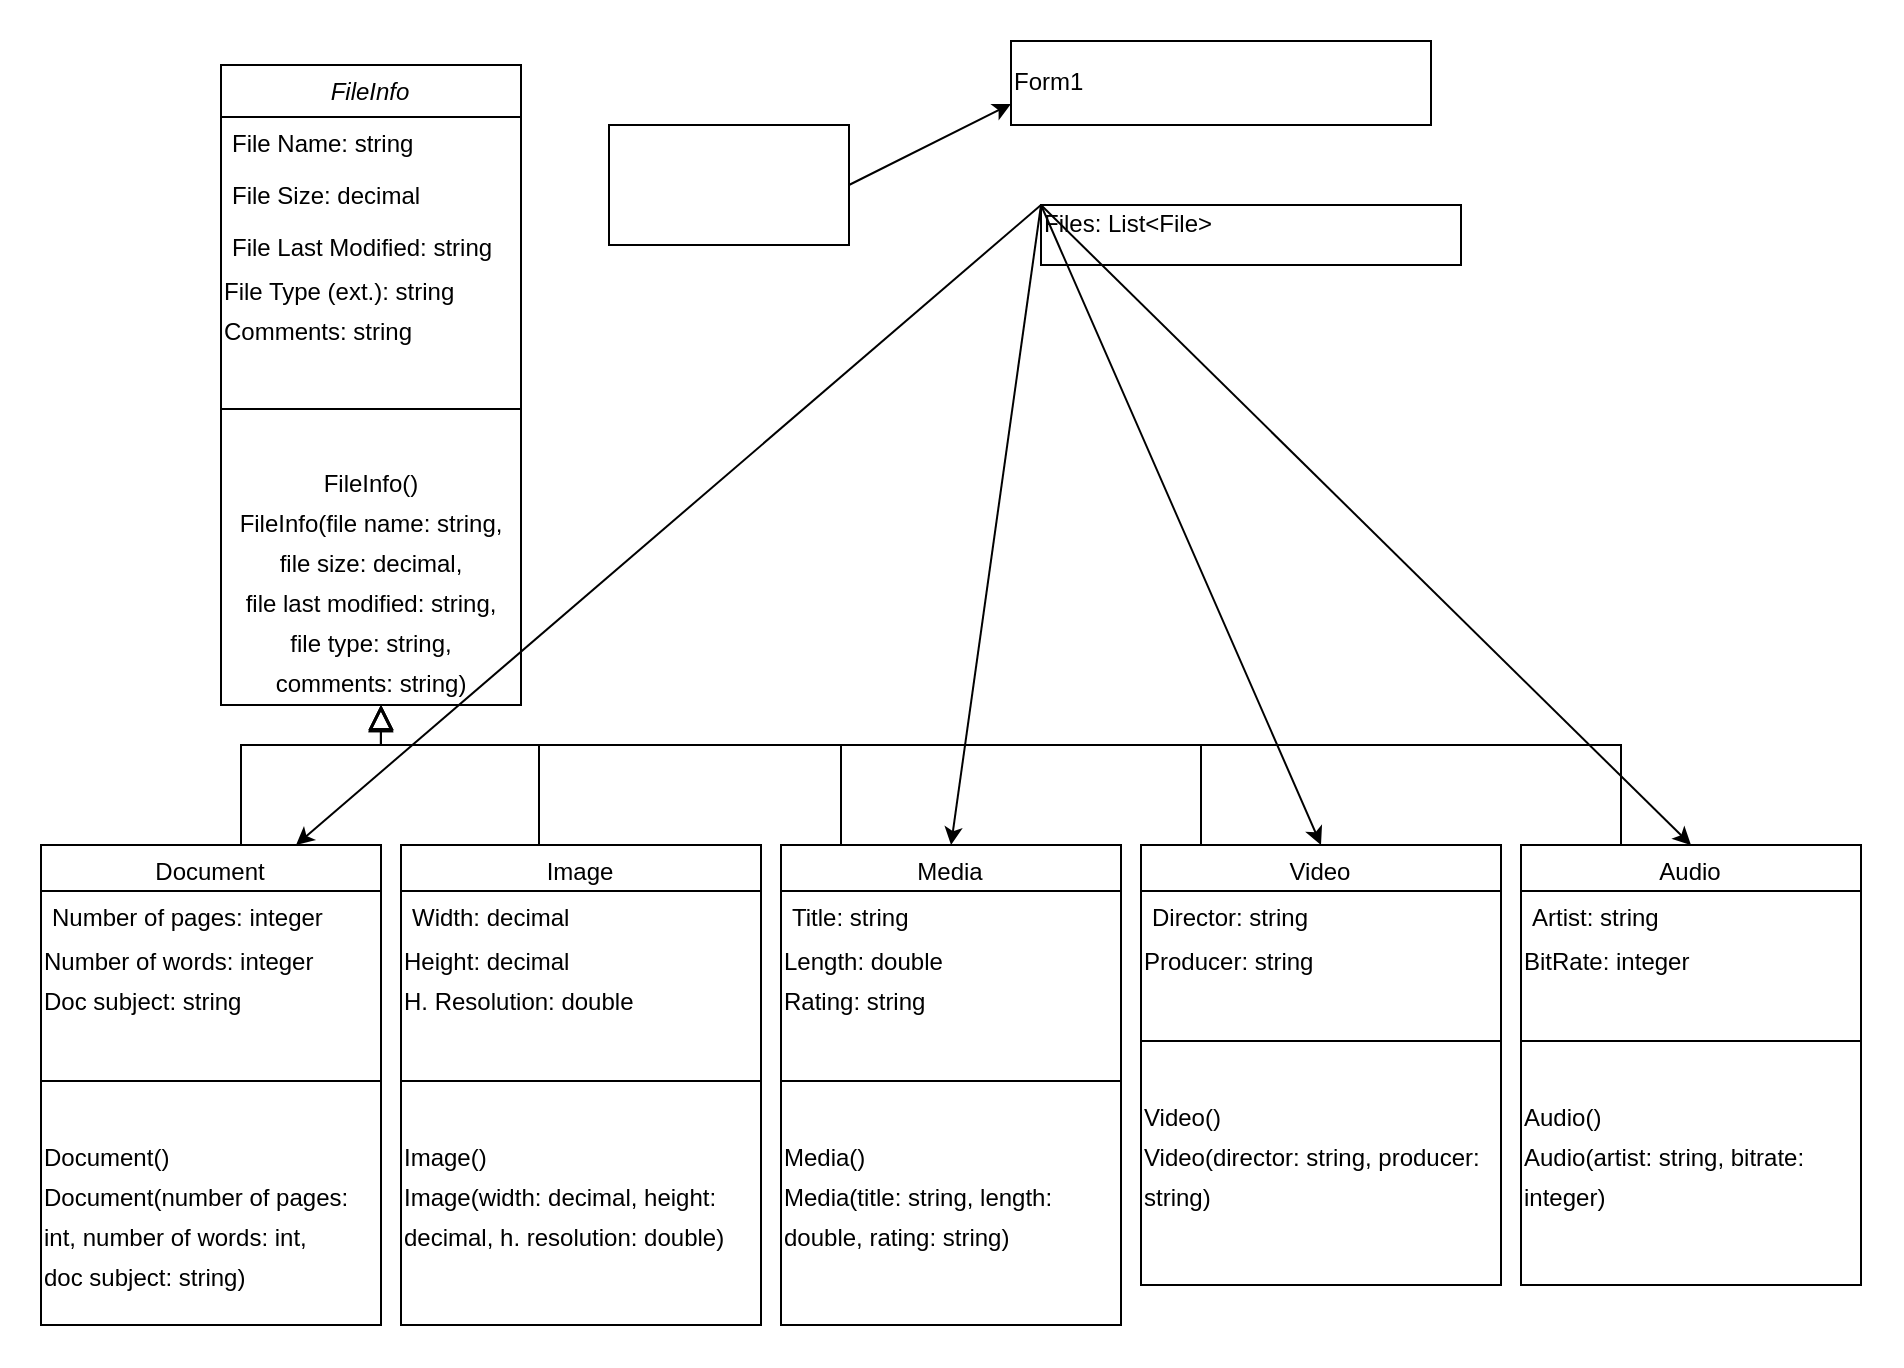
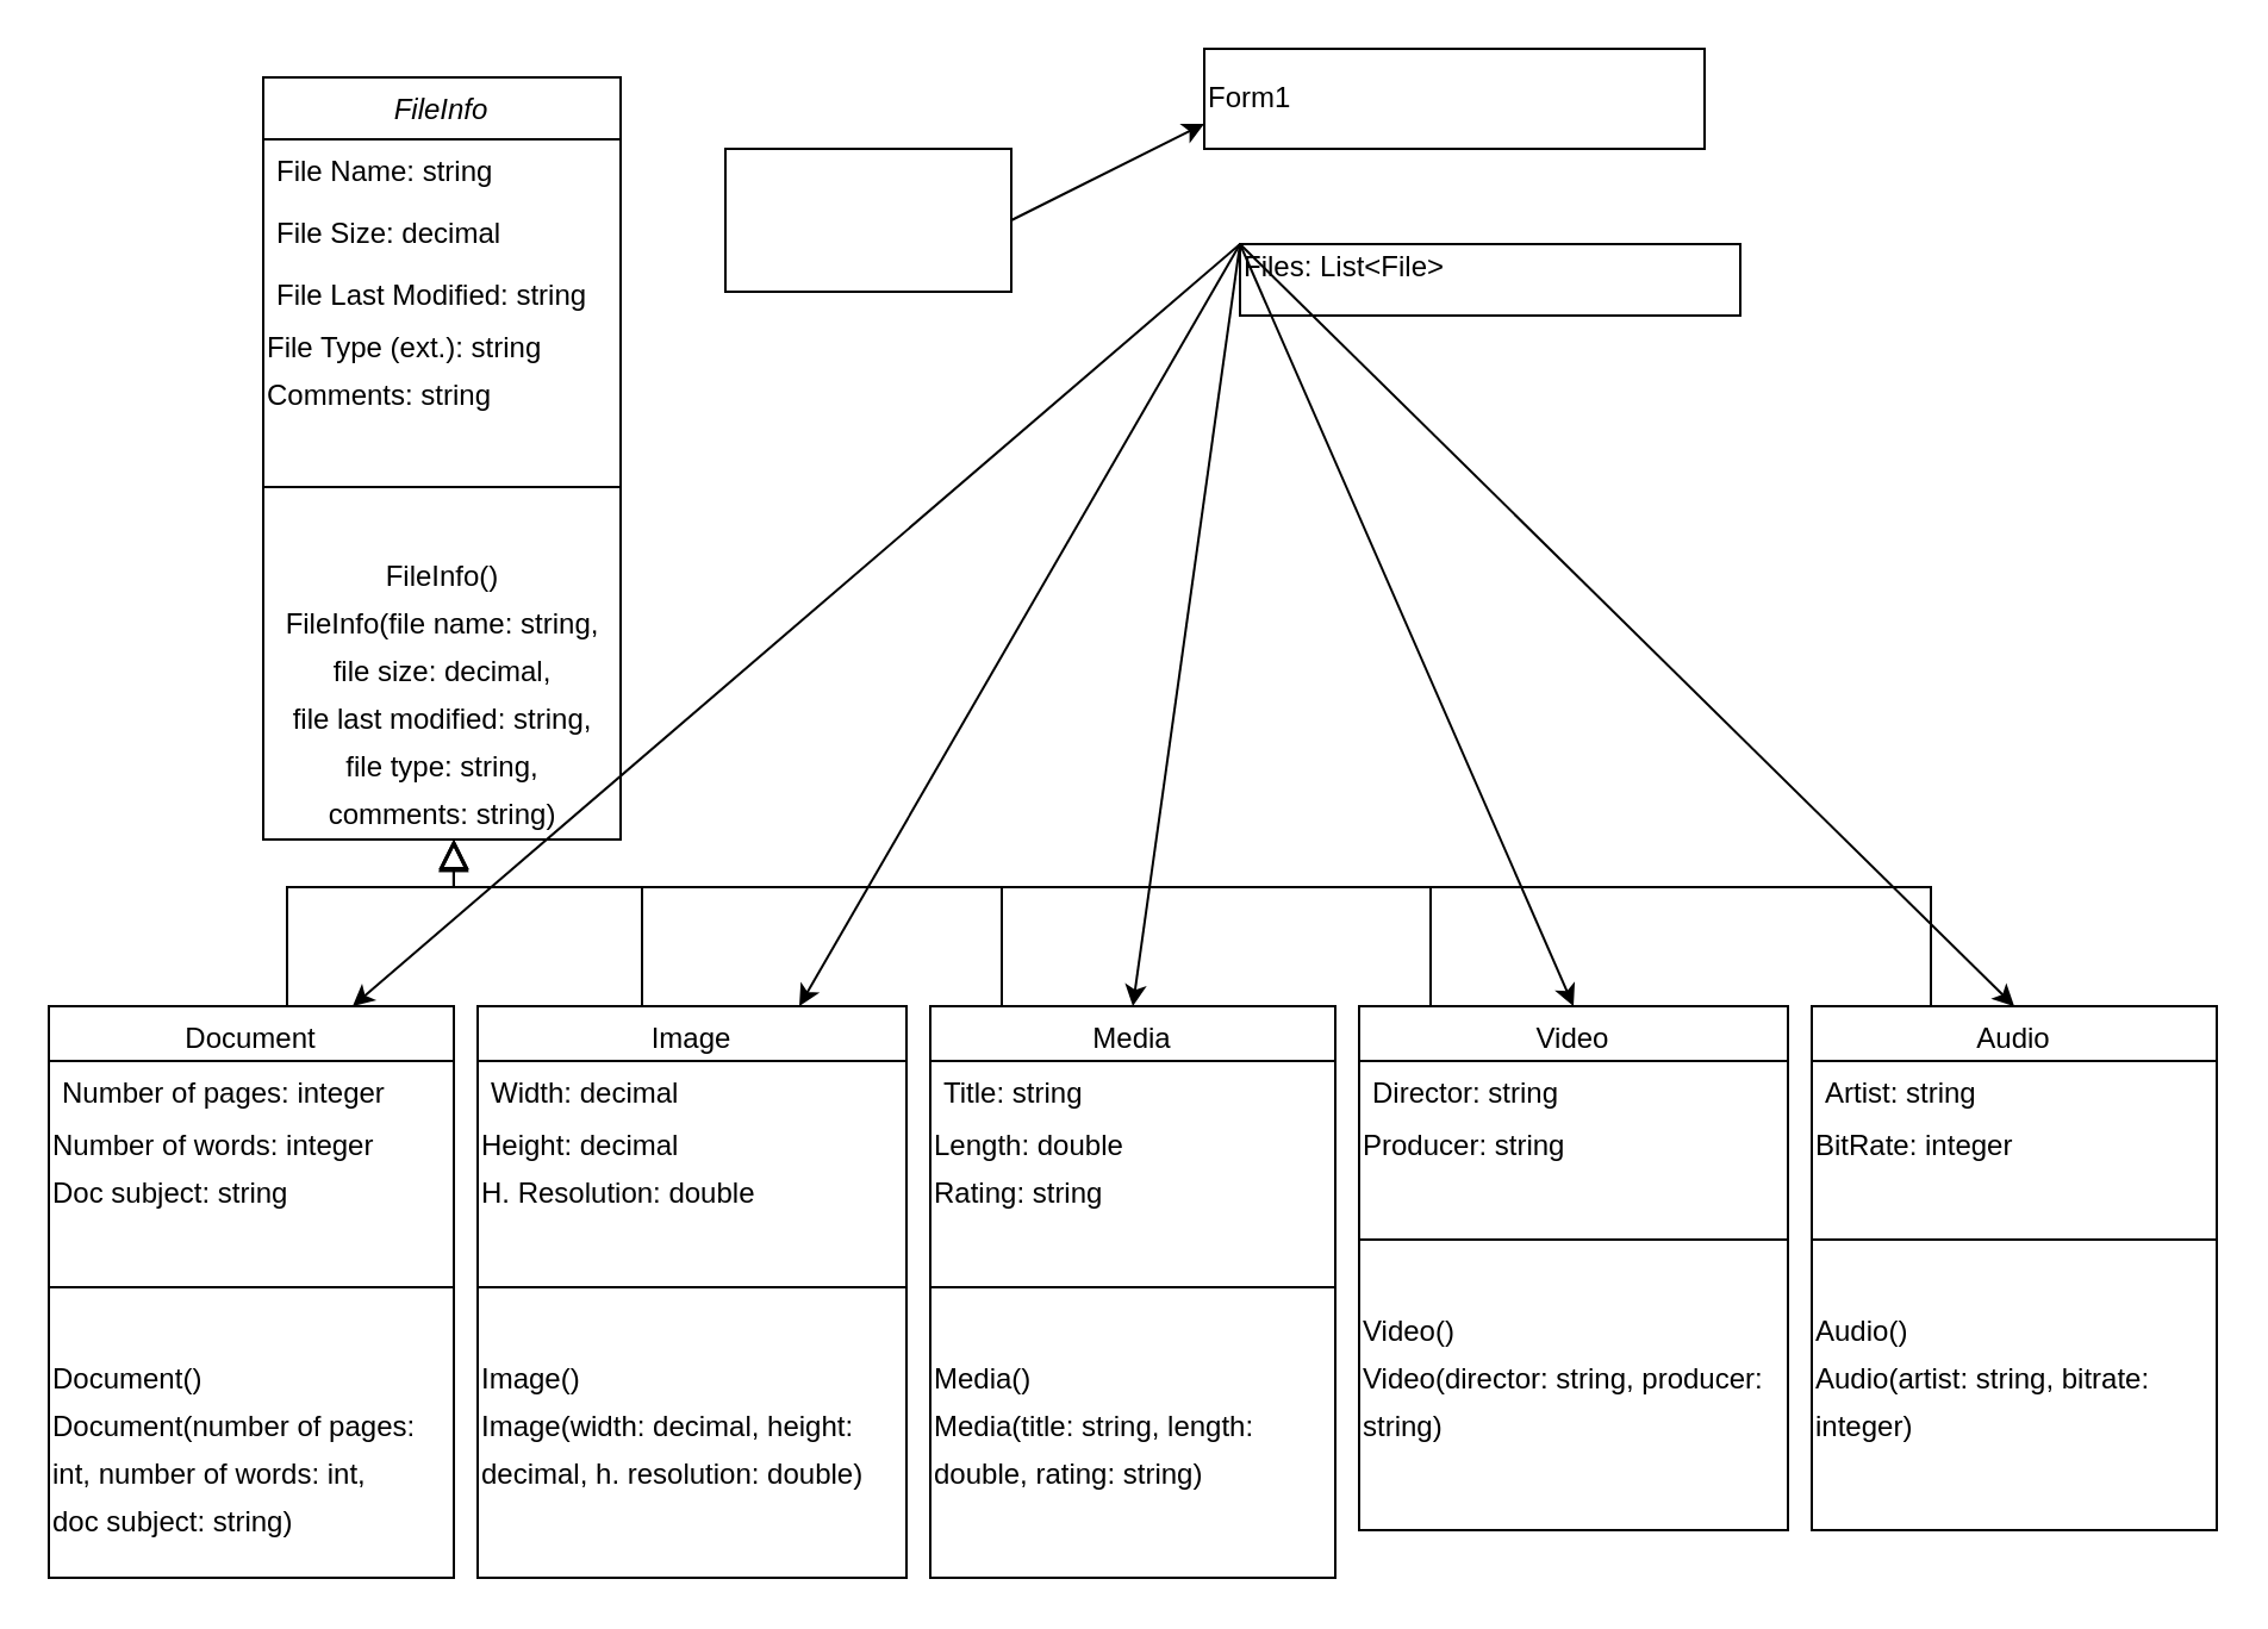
+ <mxCell id="22" value="" style="endArrow=classic;html=1;exitX=0;exitY=0;exitDx=0;exitDy=0;entryX=0.75;entryY=0;entryDx=0;entryDy=0;" parent="1" source="20" target="32" edge="1"><mxGeometry width="50" height="50" relative="1" as="geometry"><mxPoint x="440" y="252" as="sourcePoint" /><mxPoint x="490" y="202" as="targetPoint" /></mxGeometry></mxCell>
